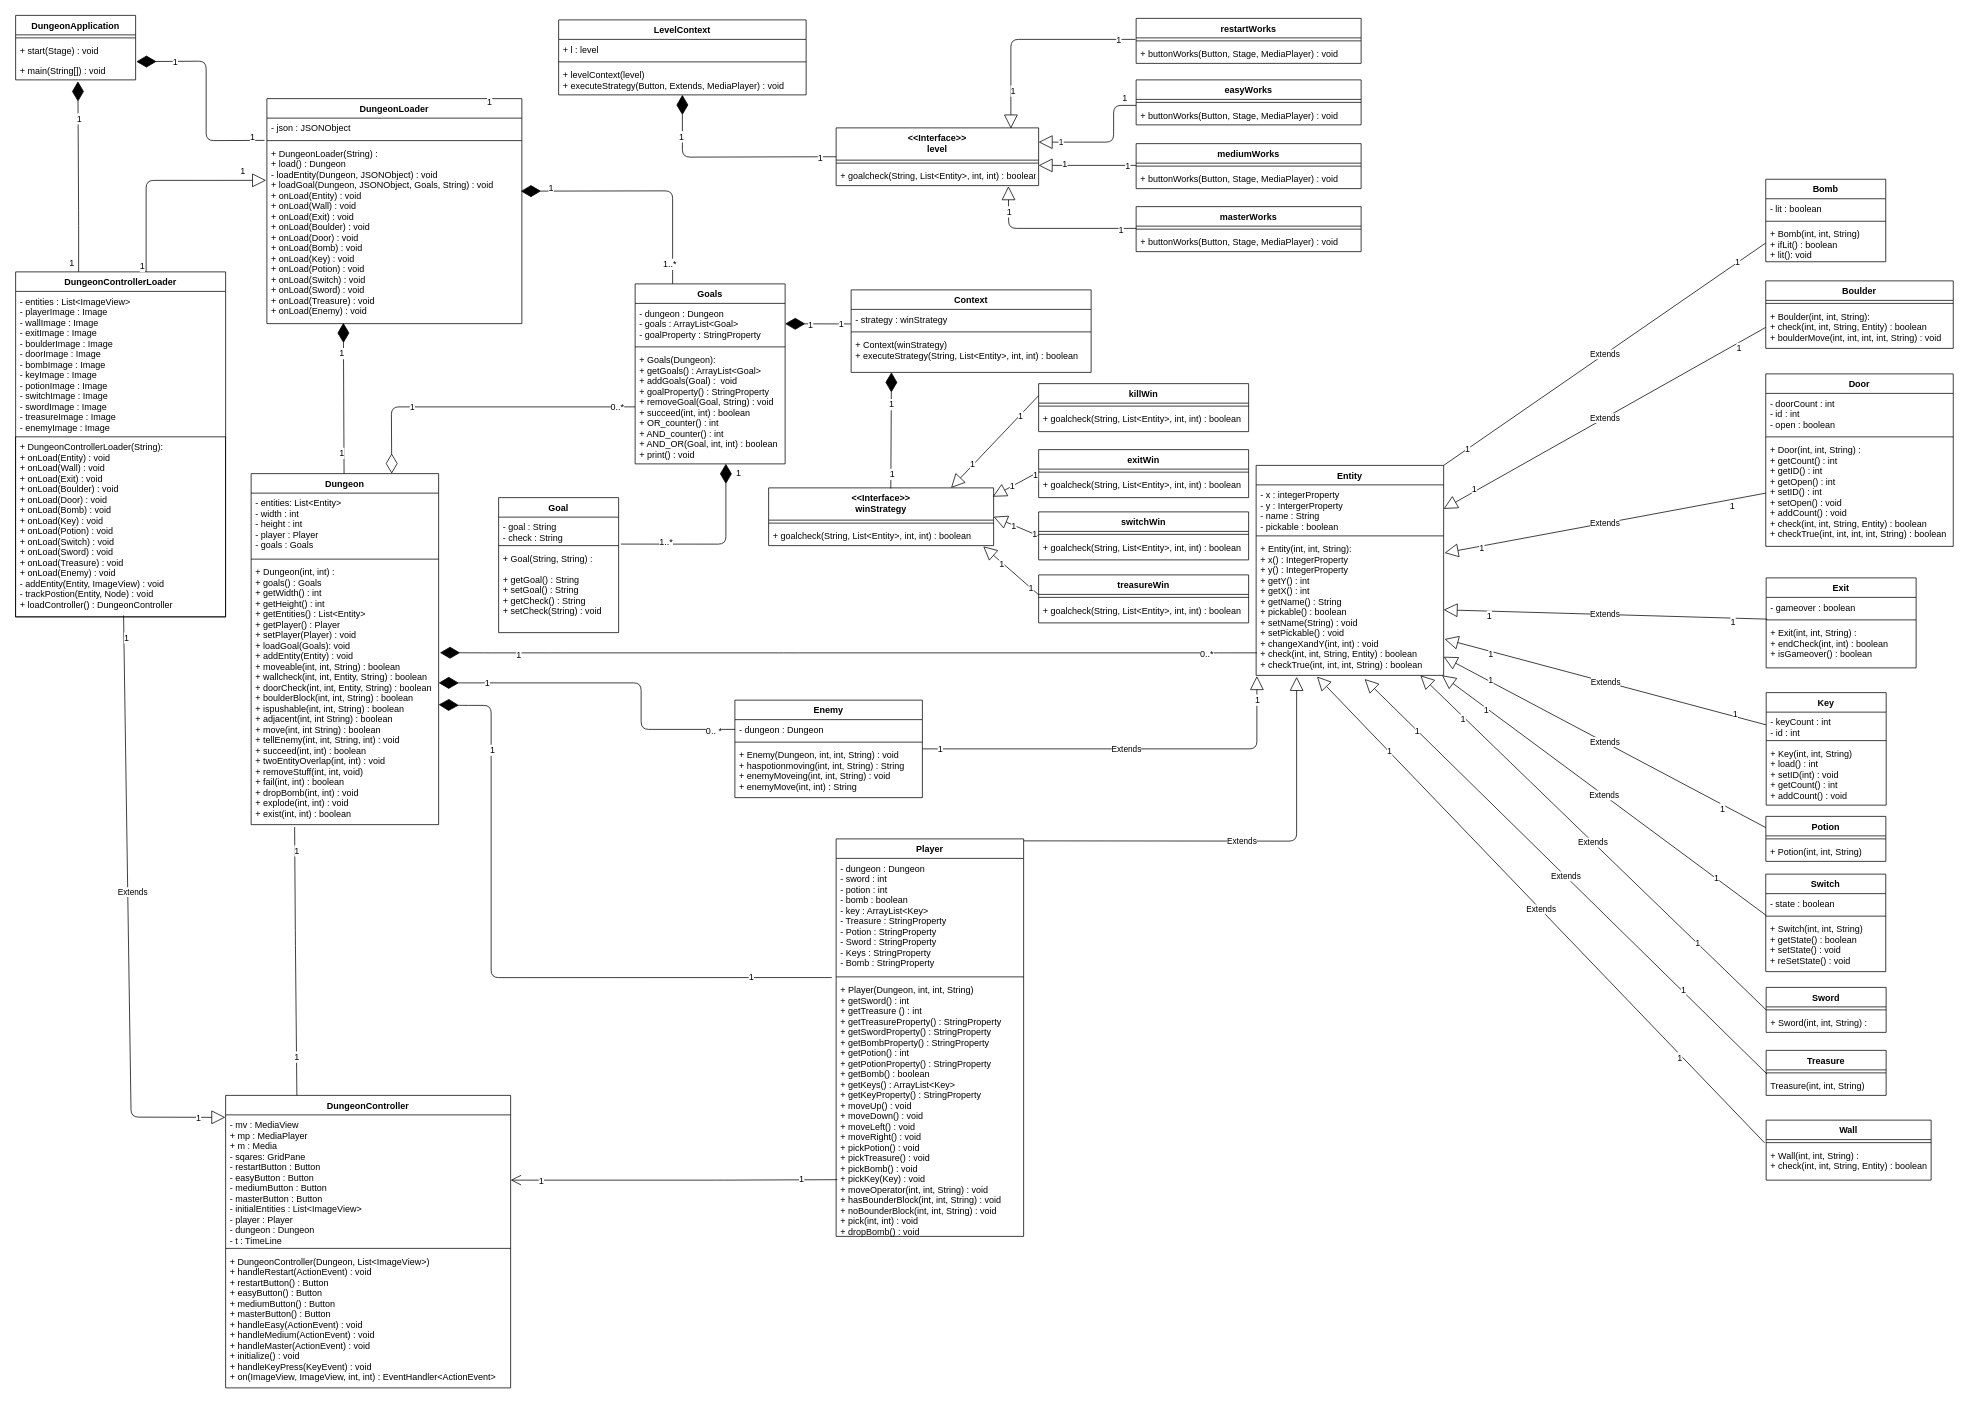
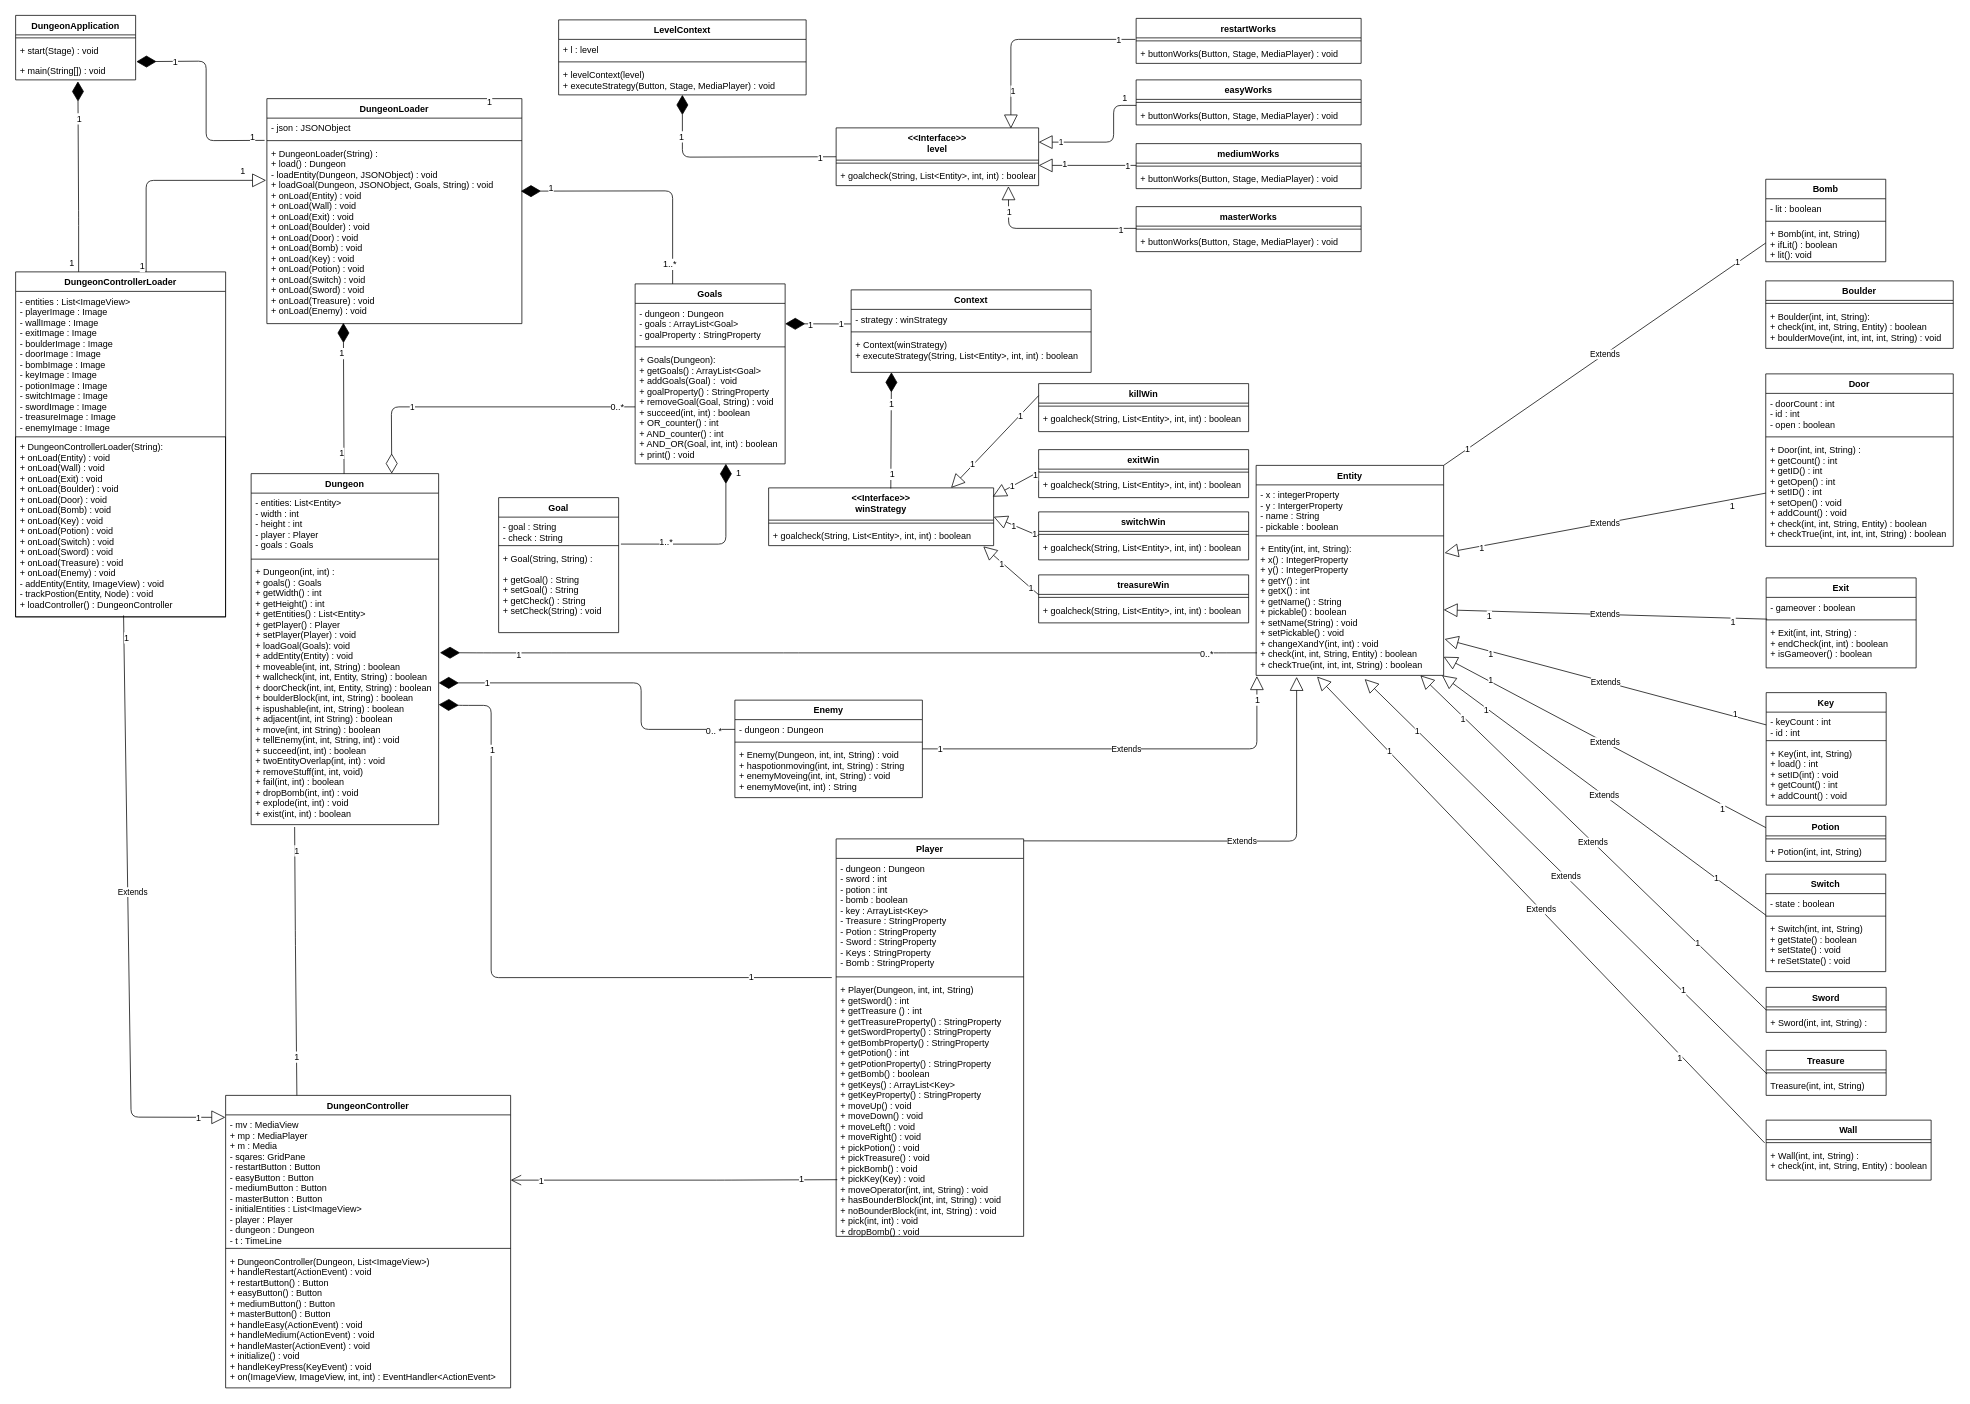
- <mxCell id="173" value="+ levelContext(level)&#10;+ executeStrategy(Button, Extends, MediaPlayer) : void" style="text;strokeColor=none;fillColor=none;align=left;verticalAlign=top;spacingLeft=4;spacingRight=4;overflow=hidden;rotatable=0;points=[[0,0.5],[1,0.5]];portConstraint=eastwest;" vertex="1" parent="170"><mxGeometry y="60" width="330" height="40" as="geometry" /></mxCell>
+ <mxCell id="173" value="+ levelContext(level)&#10;+ executeStrategy(Button, Stage, MediaPlayer) : void" style="text;strokeColor=none;fillColor=none;align=left;verticalAlign=top;spacingLeft=4;spacingRight=4;overflow=hidden;rotatable=0;points=[[0,0.5],[1,0.5]];portConstraint=eastwest;" vertex="1" parent="170"><mxGeometry y="60" width="330" height="40" as="geometry" /></mxCell>
- <mxCell id="97" value="Extends" style="endArrow=block;endSize=16;endFill=0;html=1;exitX=0;exitY=0.5;exitDx=0;exitDy=0;entryX=1;entryY=0.5;entryDx=0;entryDy=0;" edge="1" parent="1" source="60" target="51"><mxGeometry width="160" relative="1" as="geometry"><mxPoint x="1794" y="1170" as="sourcePoint" /><mxPoint x="1954" y="1170" as="targetPoint" /></mxGeometry></mxCell>
- <mxCell id="98" value="1" style="text;html=1;resizable=0;points=[];align=center;verticalAlign=middle;labelBackgroundColor=#ffffff;" vertex="1" connectable="0" parent="97"><mxGeometry x="-0.821" y="7" relative="1" as="geometry"><mxPoint x="-1" as="offset" /></mxGeometry></mxCell>
- <mxCell id="99" value="1" style="text;html=1;resizable=0;points=[];align=center;verticalAlign=middle;labelBackgroundColor=#ffffff;" vertex="1" connectable="0" parent="97"><mxGeometry x="0.802" y="-4" relative="1" as="geometry"><mxPoint y="1" as="offset" /></mxGeometry></mxCell>
